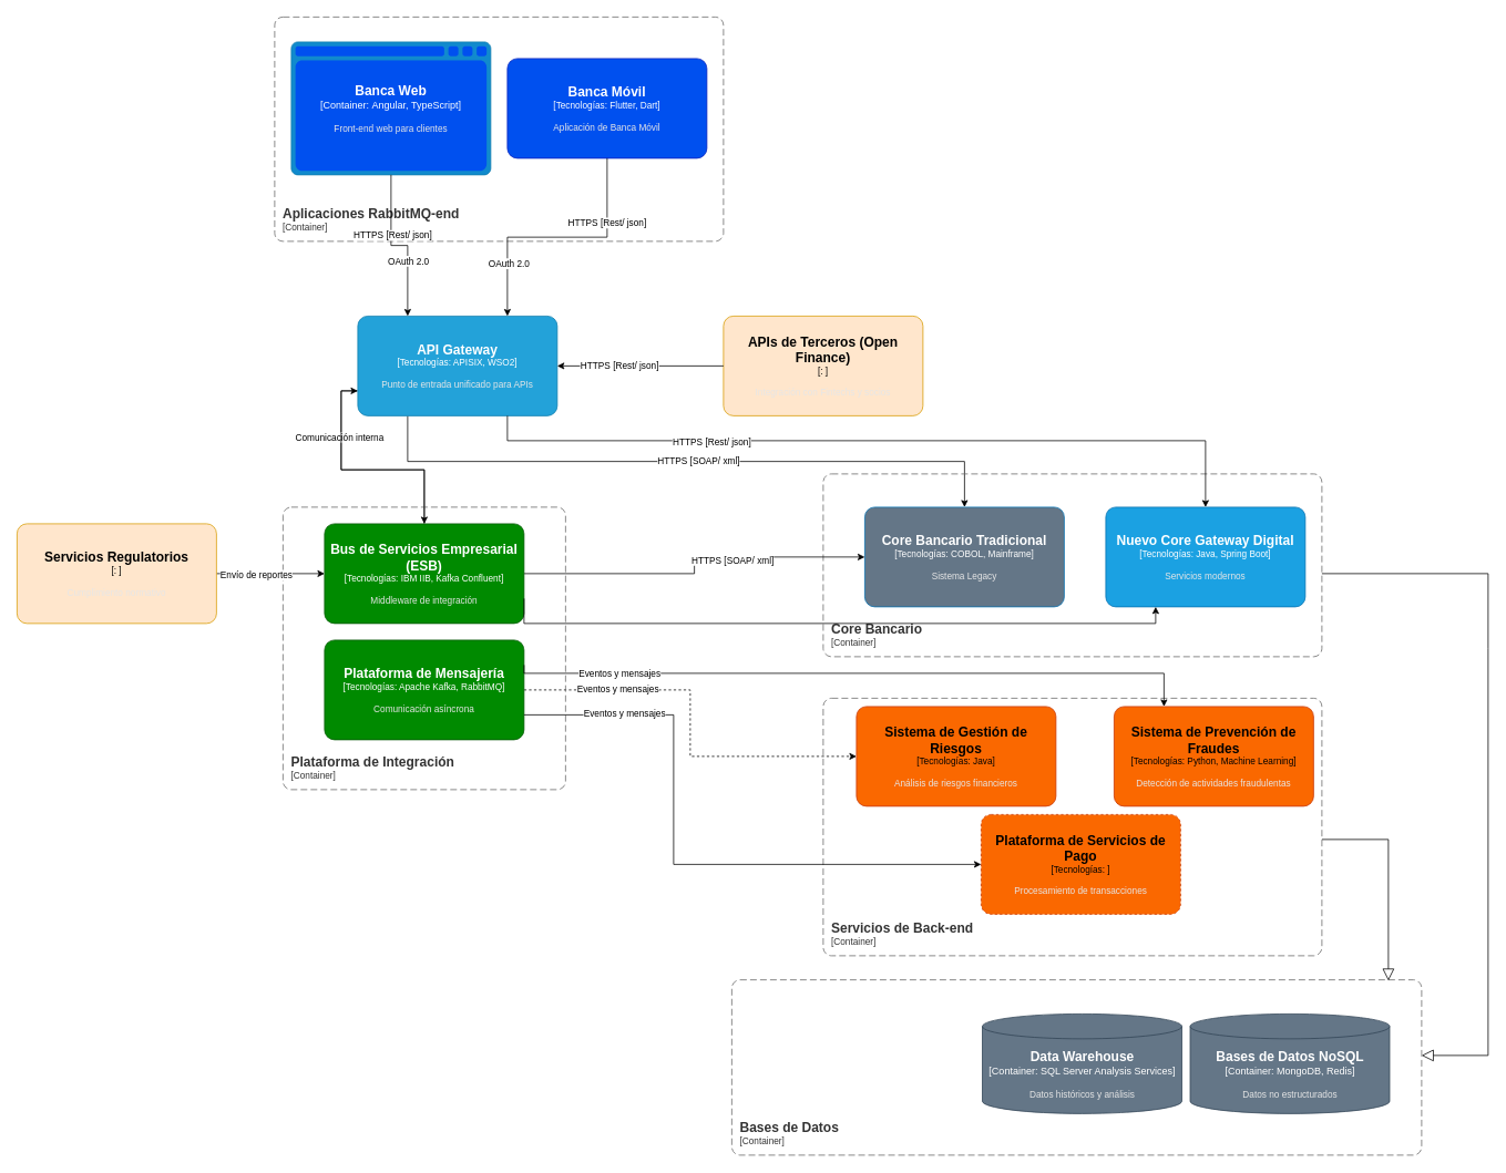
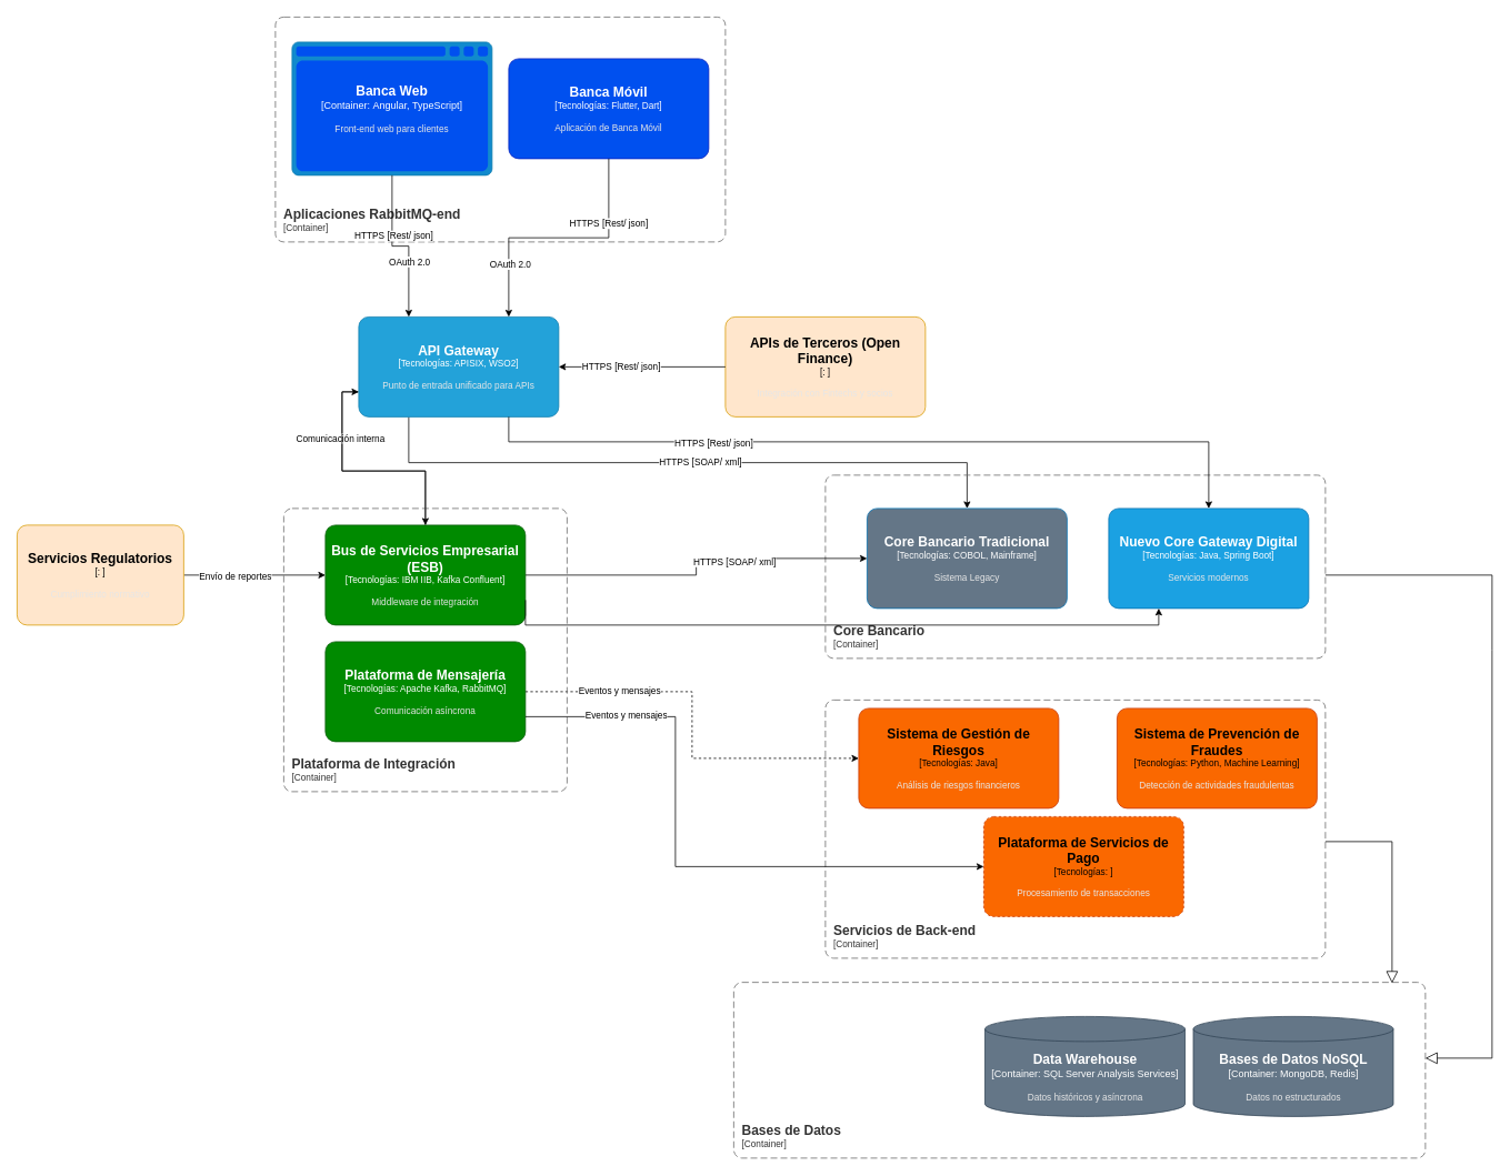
- <mxCell id="30" value="&lt;font style=&quot;font-size: 16px&quot;&gt;&lt;b&gt;Servicios Regulatorios&lt;/b&gt;&lt;/font&gt;&lt;div&gt;[: ]&lt;/div&gt;&lt;br&gt;&lt;div&gt;&lt;font style=&quot;font-size: 11px&quot;&gt;&lt;font color=&quot;#E6E6E6&quot;&gt;Cumplimiento normativo&lt;/font&gt;&lt;/div&gt;" style="rounded=1;whiteSpace=wrap;html=1;fontSize=11;labelBackgroundColor=none;fillColor=#ffe6cc;align=center;arcSize=10;strokeColor=#d79b00;metaEdit=1;resizable=0;points=[[0.25,0,0],[0.5,0,0],[0.75,0,0],[1,0.25,0],[1,0.5,0],[1,0.75,0],[0.75,1,0],[0.5,1,0],[0.25,1,0],[0,0.75,0],[0,0.5,0],[0,0.25,0]];" vertex="1" parent="1"><mxGeometry x="20" y="630" width="240" height="120" as="geometry" /></mxCell>
+ <mxCell id="30" value="&lt;font style=&quot;font-size: 16px&quot;&gt;&lt;b&gt;Servicios Regulatorios&lt;/b&gt;&lt;/font&gt;&lt;div&gt;[: ]&lt;/div&gt;&lt;br&gt;&lt;div&gt;&lt;font style=&quot;font-size: 11px&quot;&gt;&lt;font color=&quot;#E6E6E6&quot;&gt;Cumplimiento normativo&lt;/font&gt;&lt;/div&gt;" style="rounded=1;whiteSpace=wrap;html=1;fontSize=11;labelBackgroundColor=none;fillColor=#ffe6cc;align=center;arcSize=10;strokeColor=#d79b00;metaEdit=1;resizable=0;points=[[0.25,0,0],[0.5,0,0],[0.75,0,0],[1,0.25,0],[1,0.5,0],[1,0.75,0],[0.75,1,0],[0.5,1,0],[0.25,1,0],[0,0.75,0],[0,0.5,0],[0,0.25,0]];" vertex="1" parent="1"><mxGeometry x="20" y="630" width="200" height="120" as="geometry" /></mxCell>
- <mxCell id="41" style="edgeStyle=orthogonalEdgeStyle;rounded=0;orthogonalLoop=1;jettySize=auto;html=1;exitX=1;exitY=0.25;exitDx=0;exitDy=0;exitPerimeter=0;entryX=0.25;entryY=0;entryDx=0;entryDy=0;entryPerimeter=0;" edge="1" parent="1" source="18" target="20"><mxGeometry relative="1" as="geometry"><Array as="points"><mxPoint x="630" y="810" /><mxPoint x="1400" y="810" /></Array></mxGeometry></mxCell>
- <mxCell id="42" value="Eventos y mensajes" style="edgeLabel;html=1;align=center;verticalAlign=middle;resizable=0;points=[];" vertex="1" connectable="0" parent="41"><mxGeometry x="-0.697" y="1" relative="1" as="geometry"><mxPoint as="offset" /></mxGeometry></mxCell>
- <mxCell id="24" value="&lt;font style=&quot;font-size: 16px&quot;&gt;&lt;b&gt;Data Warehouse&lt;/b&gt;&lt;/font&gt;&lt;div&gt;[Container:&amp;nbsp;SQL Server Analysis Services]&lt;/div&gt;&lt;br&gt;&lt;div&gt;&lt;font style=&quot;font-size: 11px&quot;&gt;&lt;font color=&quot;#E6E6E6&quot;&gt;Datos históricos y análisis&lt;/font&gt;&lt;/div&gt;" style="shape=cylinder3;size=15;whiteSpace=wrap;html=1;boundedLbl=1;rounded=0;labelBackgroundColor=none;fillColor=#647687;fontSize=12;fontColor=#ffffff;align=center;strokeColor=#314354;metaEdit=1;points=[[0.5,0,0],[1,0.25,0],[1,0.5,0],[1,0.75,0],[0.5,1,0],[0,0.75,0],[0,0.5,0],[0,0.25,0]];resizable=0;" vertex="1" parent="1"><mxGeometry x="1181.5" y="1220" width="240" height="120" as="geometry" /></mxCell>
+ <mxCell id="24" value="&lt;font style=&quot;font-size: 16px&quot;&gt;&lt;b&gt;Data Warehouse&lt;/b&gt;&lt;/font&gt;&lt;div&gt;[Container:&amp;nbsp;SQL Server Analysis Services]&lt;/div&gt;&lt;br&gt;&lt;div&gt;&lt;font style=&quot;font-size: 11px&quot;&gt;&lt;font color=&quot;#E6E6E6&quot;&gt;Datos históricos y asíncrona&lt;/font&gt;&lt;/div&gt;" style="shape=cylinder3;size=15;whiteSpace=wrap;html=1;boundedLbl=1;rounded=0;labelBackgroundColor=none;fillColor=#647687;fontSize=12;fontColor=#ffffff;align=center;strokeColor=#314354;metaEdit=1;points=[[0.5,0,0],[1,0.25,0],[1,0.5,0],[1,0.75,0],[0.5,1,0],[0,0.75,0],[0,0.5,0],[0,0.25,0]];resizable=0;" vertex="1" parent="1"><mxGeometry x="1181.5" y="1220" width="240" height="120" as="geometry" /></mxCell>
